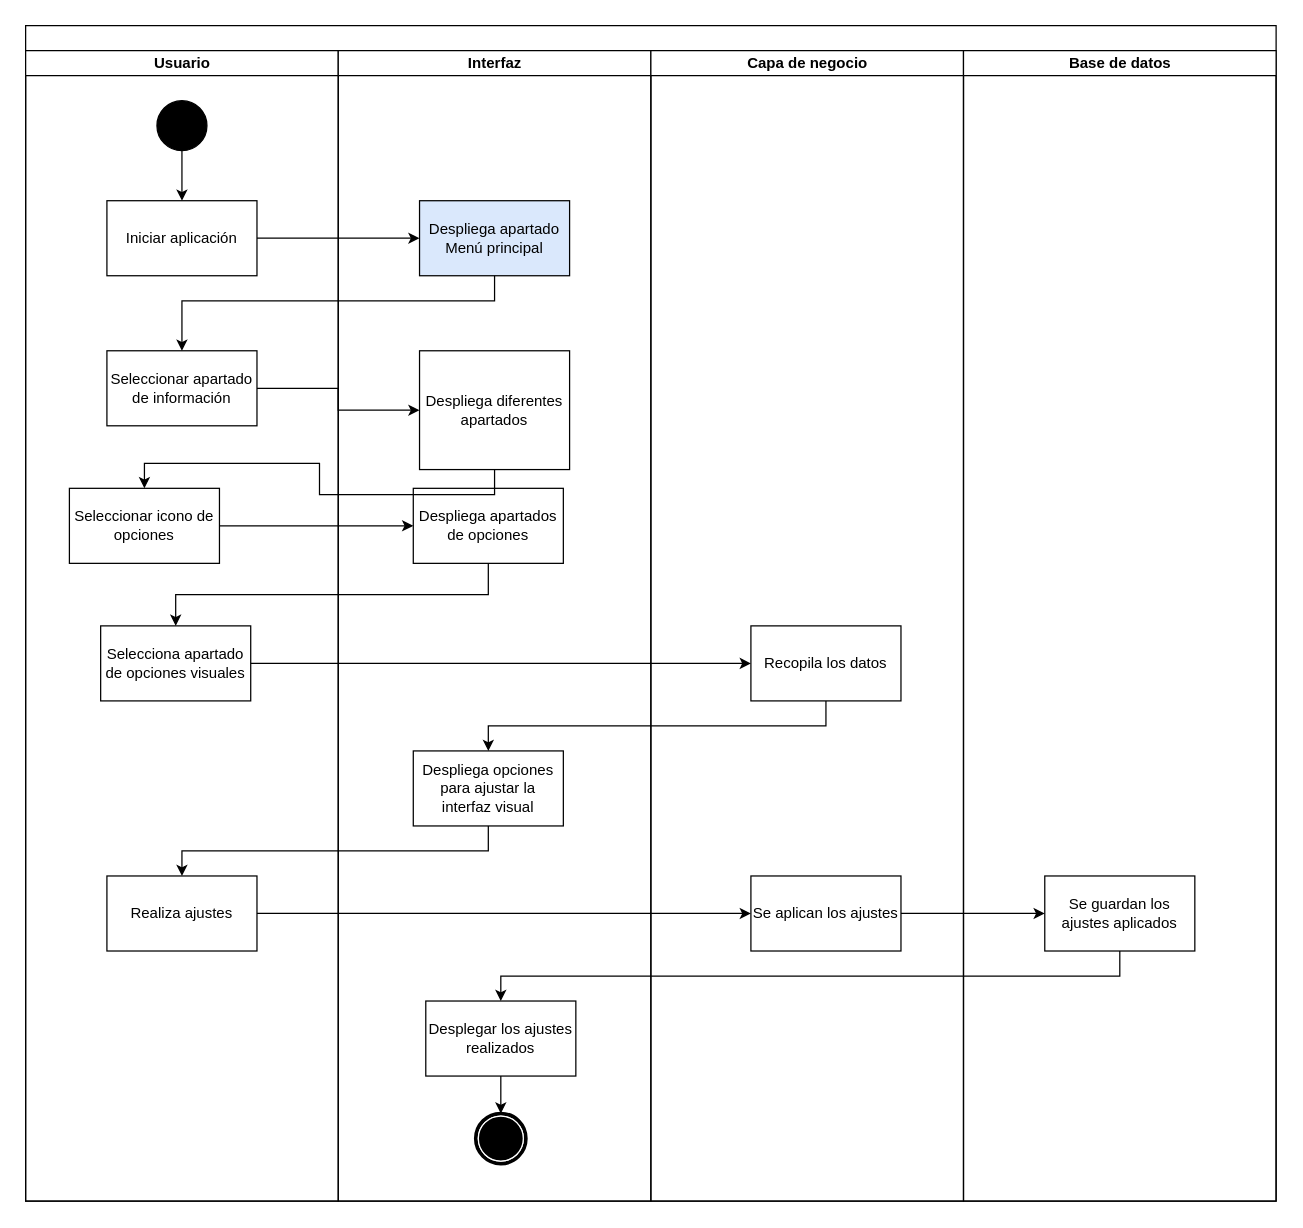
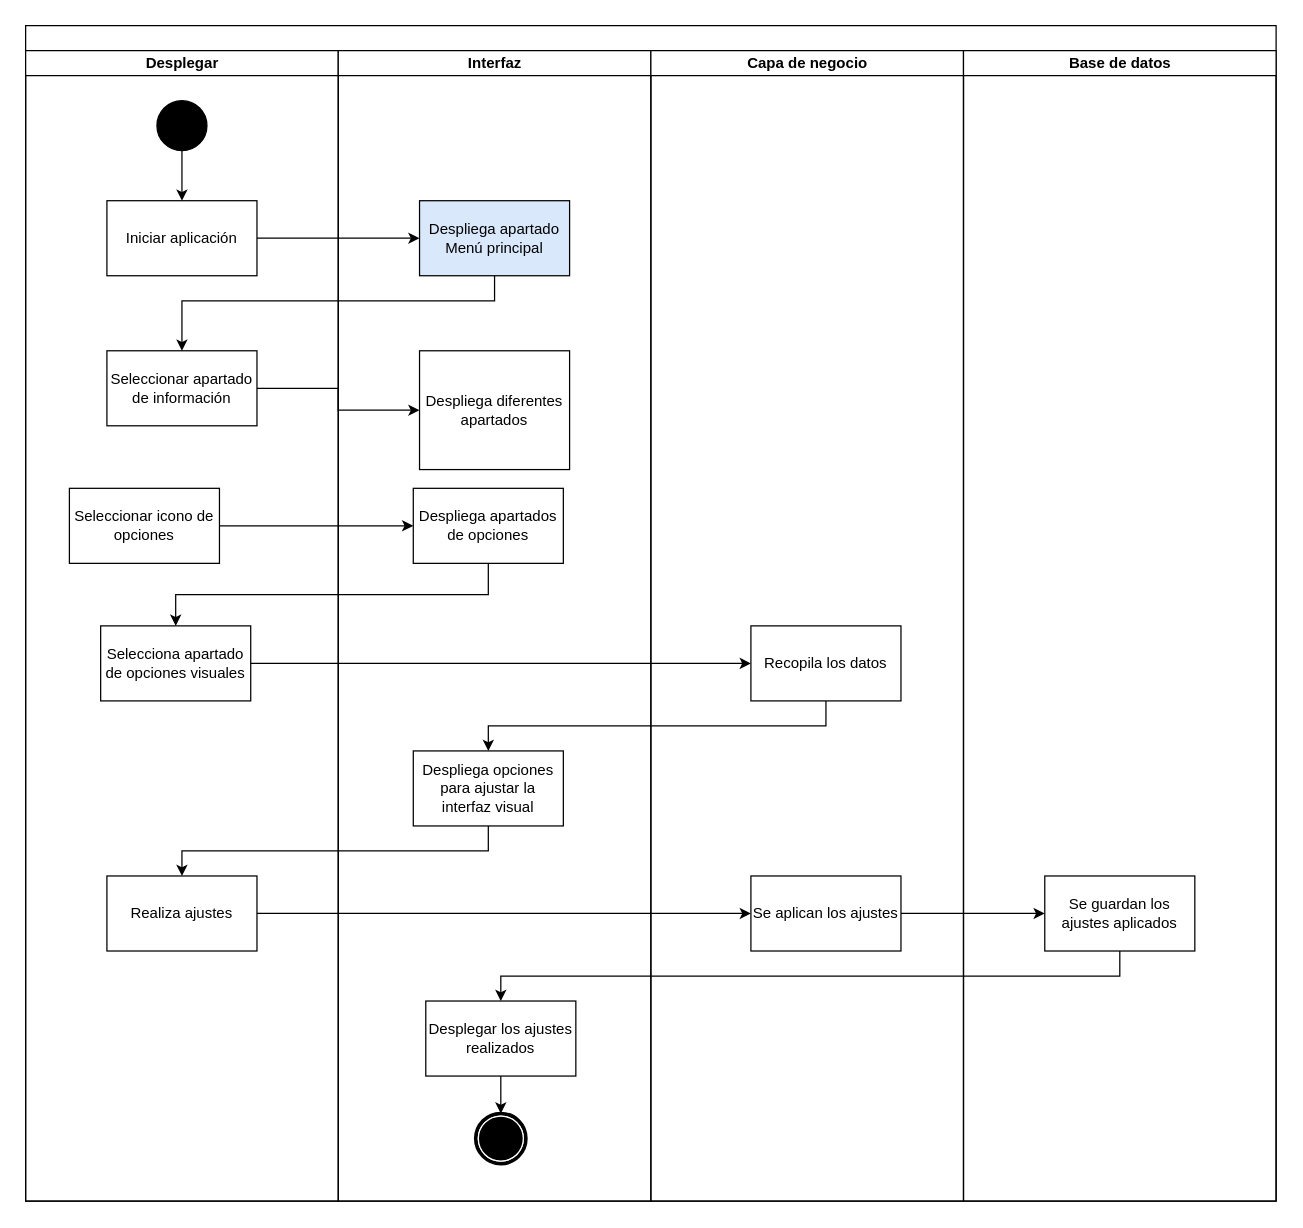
- <mxCell id="3" value="Usuario" style="swimlane;html=1;startSize=20;" vertex="1" parent="2"><mxGeometry y="20" width="250" height="920" as="geometry" /></mxCell>
+ <mxCell id="3" value="Desplegar" style="swimlane;html=1;startSize=20;" vertex="1" parent="2"><mxGeometry y="20" width="250" height="920" as="geometry" /></mxCell>
- <mxCell id="27" style="edgeStyle=orthogonalEdgeStyle;rounded=0;orthogonalLoop=1;jettySize=auto;html=1;exitX=0.5;exitY=1;exitDx=0;exitDy=0;entryX=0.5;entryY=0;entryDx=0;entryDy=0;" edge="1" parent="2" source="13" target="8"><mxGeometry relative="1" as="geometry" /></mxCell>
